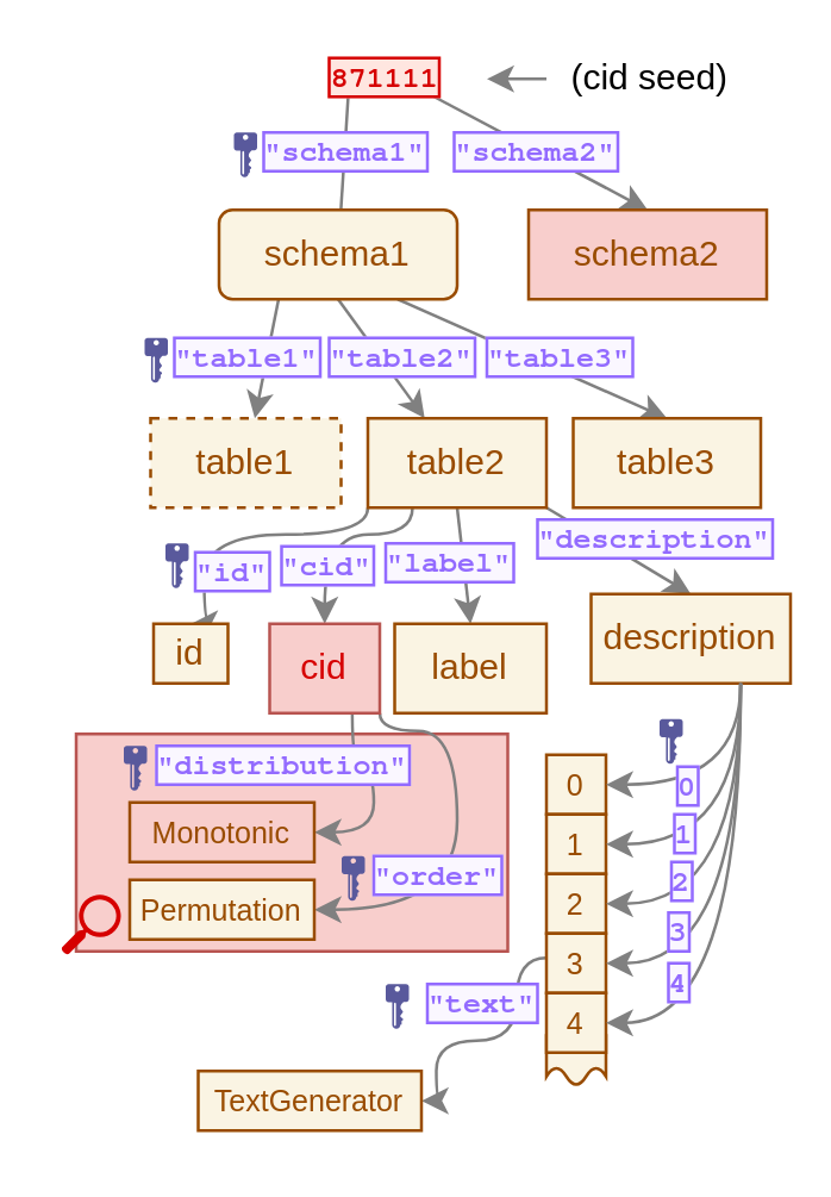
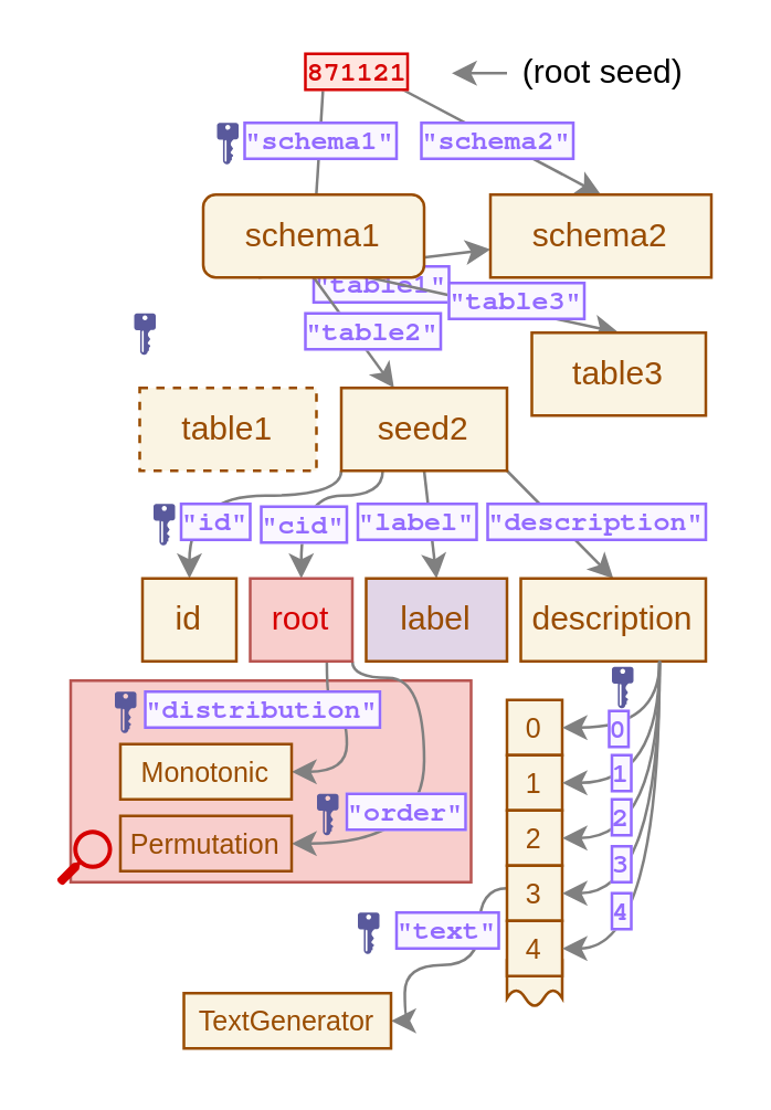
- <mxCell id="6" value="871111" style="text;html=1;strokeColor=none;fillColor=none;align=center;verticalAlign=middle;whiteSpace=wrap;rounded=0;fontFamily=FreeMono;labelBackgroundColor=#FFE6E0;fontStyle=1;fontColor=#D60000;fontSize=10;labelBorderColor=#D60000;spacing=2;strokeWidth=1;" parent="1" vertex="1"><mxGeometry x="104" y="20" width="50" height="10" as="geometry" /></mxCell>
+ <mxCell id="6" value="871121" style="text;html=1;strokeColor=none;fillColor=none;align=center;verticalAlign=middle;whiteSpace=wrap;rounded=0;fontFamily=FreeMono;labelBackgroundColor=#FFE6E0;fontStyle=1;fontColor=#D60000;fontSize=10;labelBorderColor=#D60000;spacing=2;strokeWidth=1;" parent="1" vertex="1"><mxGeometry x="104" y="20" width="50" height="10" as="geometry" /></mxCell>
- <mxCell id="40" value="(cid seed)" style="text;html=1;strokeColor=none;fillColor=none;align=center;verticalAlign=middle;whiteSpace=wrap;rounded=0;" parent="1" vertex="1"><mxGeometry x="183" y="21" width="70" height="10" as="geometry" /></mxCell>
+ <mxCell id="40" value="(root seed)" style="text;html=1;strokeColor=none;fillColor=none;align=center;verticalAlign=middle;whiteSpace=wrap;rounded=0;" parent="1" vertex="1"><mxGeometry x="183" y="21" width="70" height="10" as="geometry" /></mxCell>
- <mxCell id="11" value="schema2" style="rounded=0;whiteSpace=wrap;html=1;fillColor=#f8cecc;strokeColor=#994C00;fontColor=#994C00;" parent="1" vertex="1"><mxGeometry x="177" y="70" width="80" height="30" as="geometry" /></mxCell>
+ <mxCell id="11" value="schema2" style="rounded=0;whiteSpace=wrap;html=1;fillColor=#FAF4E3;strokeColor=#994C00;fontColor=#994C00;" parent="1" vertex="1"><mxGeometry x="177" y="70" width="80" height="30" as="geometry" /></mxCell>
- <mxCell id="7" value="&quot;table1&quot;" style="rounded=0;orthogonalLoop=1;jettySize=auto;html=1;exitX=0.25;exitY=1;exitDx=0;exitDy=0;fontFamily=FreeMono;fontStyle=1;labelBackgroundColor=#FAF7FF;fontColor=#936BFF;fontSize=10;labelBorderColor=#936BFF;spacing=2;strokeWidth=1;strokeColor=#808080;" parent="1" source="10" target="16" edge="1"><mxGeometry x="0.019" y="-7" relative="1" as="geometry"><mxPoint as="offset" /></mxGeometry></mxCell>
+ <mxCell id="7" value="&quot;table1&quot;" style="rounded=0;orthogonalLoop=1;jettySize=auto;html=1;exitX=0.25;exitY=1;exitDx=0;exitDy=0;fontFamily=FreeMono;fontStyle=1;labelBackgroundColor=#FAF7FF;fontColor=#936BFF;fontSize=10;labelBorderColor=#936BFF;spacing=2;strokeWidth=1;strokeColor=#808080;" parent="1" source="10" target="11" edge="1"><mxGeometry x="0.019" y="-7" relative="1" as="geometry"><mxPoint as="offset" /></mxGeometry></mxCell>
- <mxCell id="17" value="table2" style="rounded=0;whiteSpace=wrap;html=1;fillColor=#FAF4E3;strokeColor=#994C00;fontColor=#994C00;" parent="1" vertex="1"><mxGeometry x="123" y="140" width="60" height="30" as="geometry" /></mxCell>
+ <mxCell id="17" value="seed2" style="rounded=0;whiteSpace=wrap;html=1;fillColor=#FAF4E3;strokeColor=#994C00;fontColor=#994C00;" parent="1" vertex="1"><mxGeometry x="123" y="140" width="60" height="30" as="geometry" /></mxCell>
- <mxCell id="18" value="table3" style="rounded=0;whiteSpace=wrap;html=1;fillColor=#FAF4E3;strokeColor=#994C00;fontColor=#994C00;" parent="1" vertex="1"><mxGeometry x="192" y="140" width="63" height="30" as="geometry" /></mxCell>
+ <mxCell id="18" value="table3" style="rounded=0;whiteSpace=wrap;html=1;fillColor=#FAF4E3;strokeColor=#994C00;fontColor=#994C00;" parent="1" vertex="1"><mxGeometry x="192" y="120" width="63" height="30" as="geometry" /></mxCell>
- <mxCell id="24" value="description" style="rounded=0;whiteSpace=wrap;html=1;fillColor=#FAF4E3;strokeColor=#994C00;fontColor=#994C00;" parent="1" vertex="1"><mxGeometry x="198" y="199" width="67" height="30" as="geometry" /></mxCell>
+ <mxCell id="24" value="description" style="rounded=0;whiteSpace=wrap;html=1;fillColor=#FAF4E3;strokeColor=#994C00;fontColor=#994C00;" parent="1" vertex="1"><mxGeometry x="188" y="209" width="67" height="30" as="geometry" /></mxCell>
- <mxCell id="19" value="id" style="rounded=0;whiteSpace=wrap;html=1;fillColor=#FAF4E3;strokeColor=#994C00;fontColor=#994C00;" parent="1" vertex="1"><mxGeometry x="51" y="209" width="25" height="20" as="geometry" /></mxCell>
+ <mxCell id="19" value="id" style="rounded=0;whiteSpace=wrap;html=1;fillColor=#FAF4E3;strokeColor=#994C00;fontColor=#994C00;" parent="1" vertex="1"><mxGeometry x="51" y="209" width="34" height="30" as="geometry" /></mxCell>
- <mxCell id="23" value="cid" style="rounded=0;whiteSpace=wrap;html=1;fillColor=#f8cecc;strokeColor=#b85450;fontColor=#D60000;" parent="1" vertex="1"><mxGeometry x="90" y="209" width="37" height="30" as="geometry" /></mxCell>
+ <mxCell id="23" value="root" style="rounded=0;whiteSpace=wrap;html=1;fillColor=#f8cecc;strokeColor=#b85450;fontColor=#D60000;" parent="1" vertex="1"><mxGeometry x="90" y="209" width="37" height="30" as="geometry" /></mxCell>
- <mxCell id="20" value="label" style="rounded=0;whiteSpace=wrap;html=1;fillColor=#FAF4E3;strokeColor=#994C00;fontColor=#994C00;" parent="1" vertex="1"><mxGeometry x="132" y="209" width="51" height="30" as="geometry" /></mxCell>
+ <mxCell id="20" value="label" style="rounded=0;whiteSpace=wrap;html=1;fillColor=#e1d5e7;strokeColor=#994C00;fontColor=#994C00;" parent="1" vertex="1"><mxGeometry x="132" y="209" width="51" height="30" as="geometry" /></mxCell>
- <mxCell id="25" value="Monotonic" style="rounded=0;whiteSpace=wrap;html=1;fontSize=10;fillColor=#f8cecc;strokeColor=#994C00;fontColor=#994C00;" parent="1" vertex="1"><mxGeometry x="43" y="269" width="62" height="20" as="geometry" /></mxCell>
+ <mxCell id="25" value="Monotonic" style="rounded=0;whiteSpace=wrap;html=1;fontSize=10;fillColor=#FAF4E3;strokeColor=#994C00;fontColor=#994C00;" parent="1" vertex="1"><mxGeometry x="43" y="269" width="62" height="20" as="geometry" /></mxCell>
- <mxCell id="26" value="Permutation" style="rounded=0;whiteSpace=wrap;html=1;fontSize=10;fillColor=#FAF4E3;strokeColor=#994C00;fontColor=#994C00;" parent="1" vertex="1"><mxGeometry x="43" y="295" width="62" height="20" as="geometry" /></mxCell>
+ <mxCell id="26" value="Permutation" style="rounded=0;whiteSpace=wrap;html=1;fontSize=10;fillColor=#f8cecc;strokeColor=#994C00;fontColor=#994C00;" parent="1" vertex="1"><mxGeometry x="43" y="295" width="62" height="20" as="geometry" /></mxCell>
